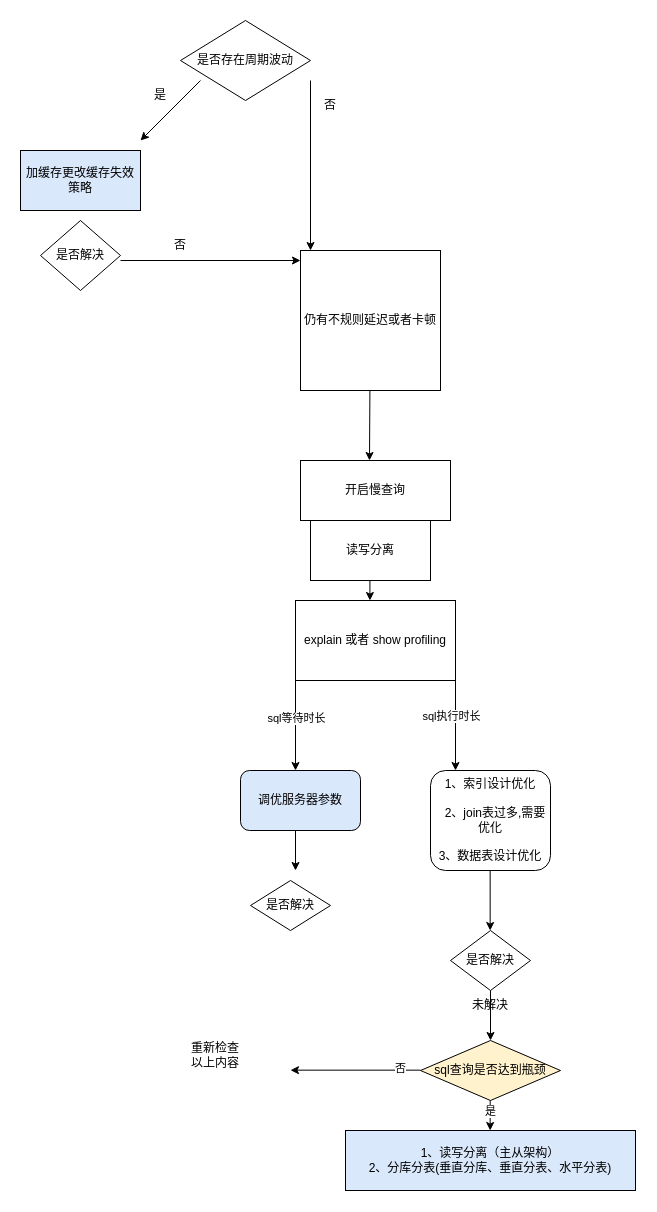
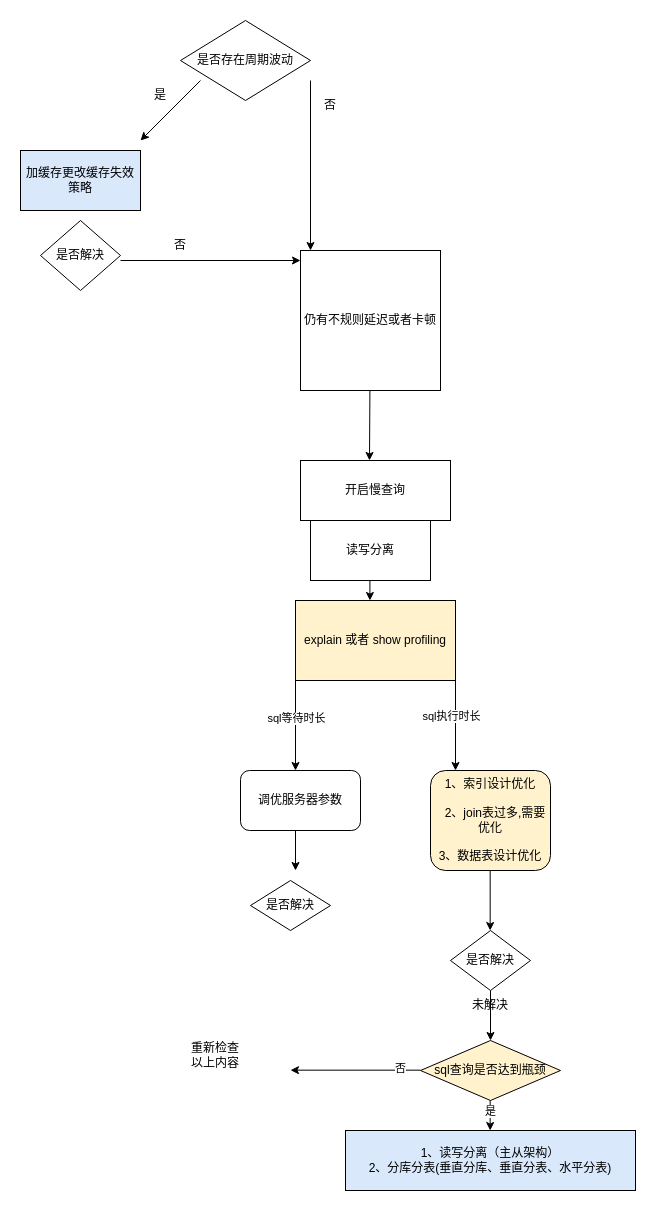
- <mxCell id="15" value="explain 或者 show profiling" style="rounded=0;whiteSpace=wrap;html=1;" vertex="1" parent="1"><mxGeometry x="295" y="600" width="160" height="80" as="geometry" /></mxCell>
+ <mxCell id="15" value="explain 或者 show profiling" style="rounded=0;whiteSpace=wrap;html=1;fillColor=#fff2cc;" vertex="1" parent="1"><mxGeometry x="295" y="600" width="160" height="80" as="geometry" /></mxCell>
- <mxCell id="26" value="调优服务器参数" style="rounded=1;whiteSpace=wrap;html=1;fillColor=#dae8fc;" vertex="1" parent="1"><mxGeometry x="240" y="770" width="120" height="60" as="geometry" /></mxCell>
+ <mxCell id="26" value="调优服务器参数" style="rounded=1;whiteSpace=wrap;html=1;" vertex="1" parent="1"><mxGeometry x="240" y="770" width="120" height="60" as="geometry" /></mxCell>
- <mxCell id="21" value="1、索引设计优化&lt;div&gt;&lt;br&gt;&lt;div&gt;&amp;nbsp; &amp;nbsp;2、join表过多,需要优化&lt;/div&gt;&lt;div&gt;&lt;br&gt;&lt;/div&gt;&lt;div&gt;3、数据表设计优化&lt;/div&gt;&lt;/div&gt;" style="rounded=1;whiteSpace=wrap;html=1;" vertex="1" parent="1"><mxGeometry x="430" y="770" width="120" height="100" as="geometry" /></mxCell>
+ <mxCell id="21" value="1、索引设计优化&lt;div&gt;&lt;br&gt;&lt;div&gt;&amp;nbsp; &amp;nbsp;2、join表过多,需要优化&lt;/div&gt;&lt;div&gt;&lt;br&gt;&lt;/div&gt;&lt;div&gt;3、数据表设计优化&lt;/div&gt;&lt;/div&gt;" style="rounded=1;whiteSpace=wrap;html=1;fillColor=#fff2cc;" vertex="1" parent="1"><mxGeometry x="430" y="770" width="120" height="100" as="geometry" /></mxCell>
